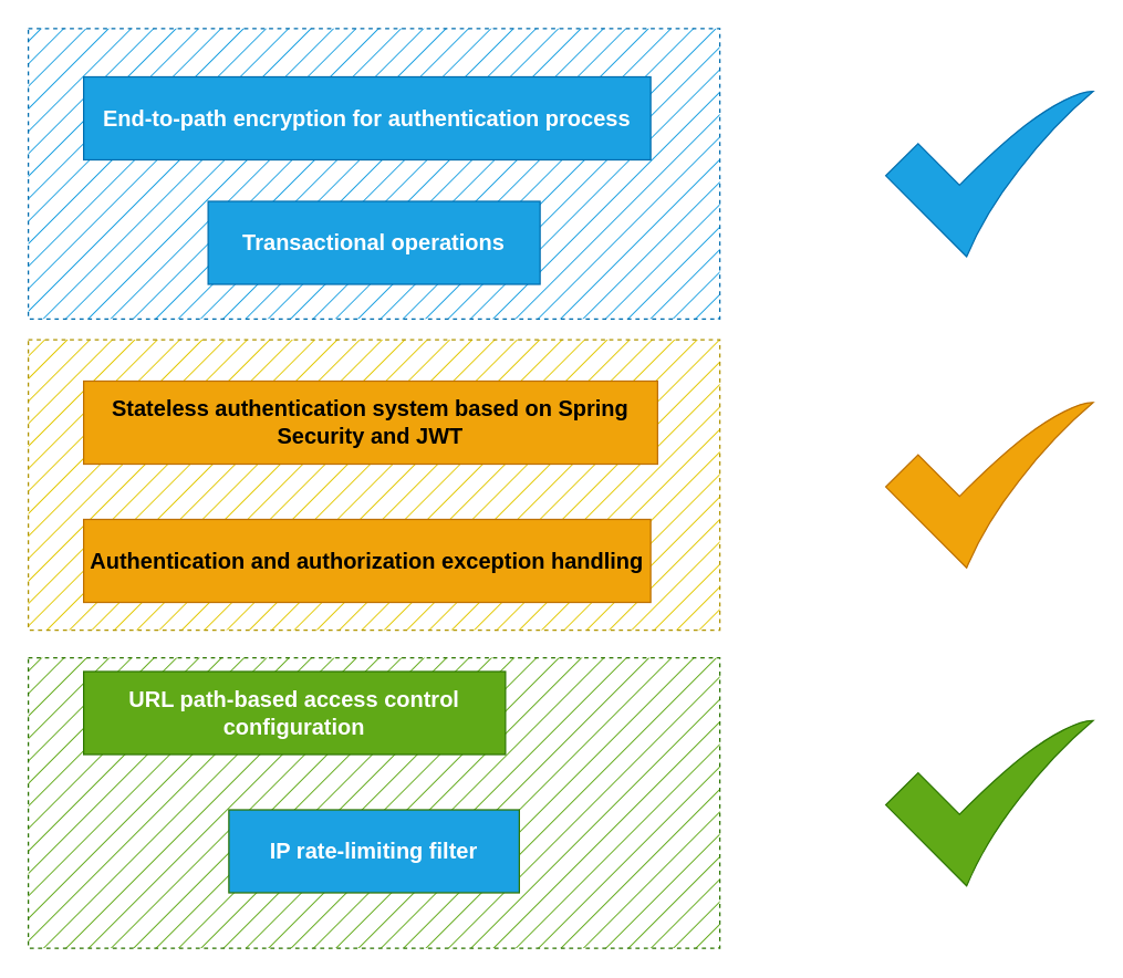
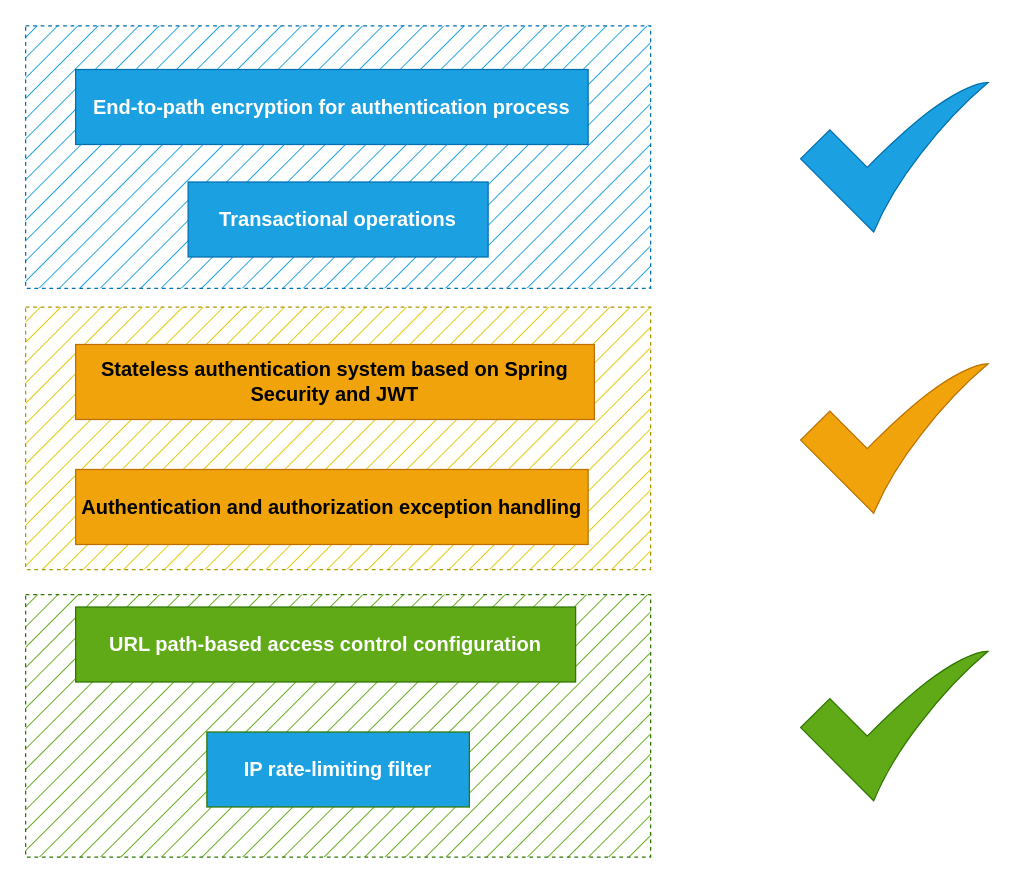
- <mxCell id="10" value="&lt;div style=&quot;font-size: 16px;&quot;&gt;URL path-based access control configuration&lt;/div&gt;" style="rounded=0;whiteSpace=wrap;html=1;fillColor=#60a917;fontColor=#ffffff;strokeColor=#2D7600;fontSize=16;fontStyle=1" vertex="1" parent="1"><mxGeometry x="60" y="485" width="305" height="60" as="geometry" /></mxCell>
+ <mxCell id="10" value="&lt;div style=&quot;font-size: 16px;&quot;&gt;URL path-based access control configuration&lt;/div&gt;" style="rounded=0;whiteSpace=wrap;html=1;fillColor=#60a917;fontColor=#ffffff;strokeColor=#2D7600;fontSize=16;fontStyle=1" vertex="1" parent="1"><mxGeometry y="485" width="400" height="60" as="geometry" x="60" /></mxCell>
